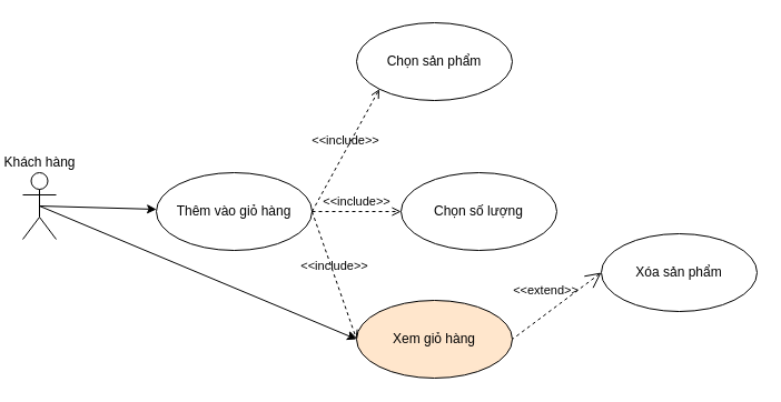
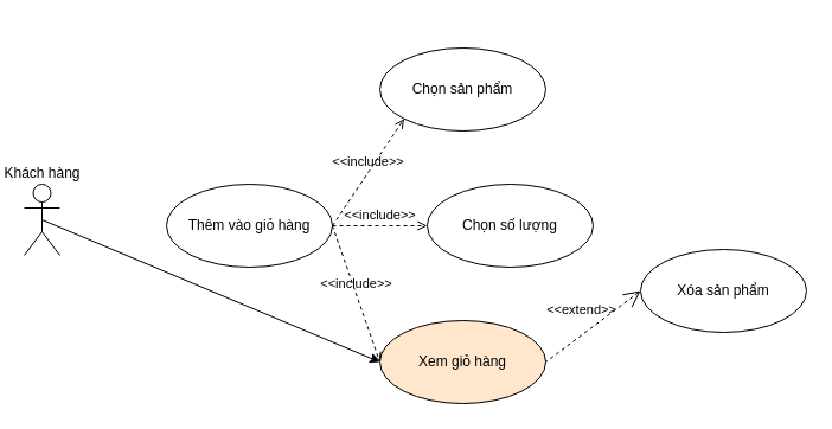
- <mxCell id="5" value="Chọn sản phẩm" style="ellipse;whiteSpace=wrap;html=1;" vertex="1" parent="1"><mxGeometry x="320" y="20" width="140" height="70" as="geometry" /></mxCell>
+ <mxCell id="5" value="Chọn sản phẩm" style="ellipse;whiteSpace=wrap;html=1;" vertex="1" parent="1"><mxGeometry x="320" y="40" width="140" height="70" as="geometry" /></mxCell>
- <mxCell id="2" style="rounded=0;orthogonalLoop=1;jettySize=auto;html=1;exitX=0.5;exitY=0.5;exitDx=0;exitDy=0;exitPerimeter=0;" edge="1" parent="1" source="3" target="4"><mxGeometry relative="1" as="geometry" /></mxCell>
